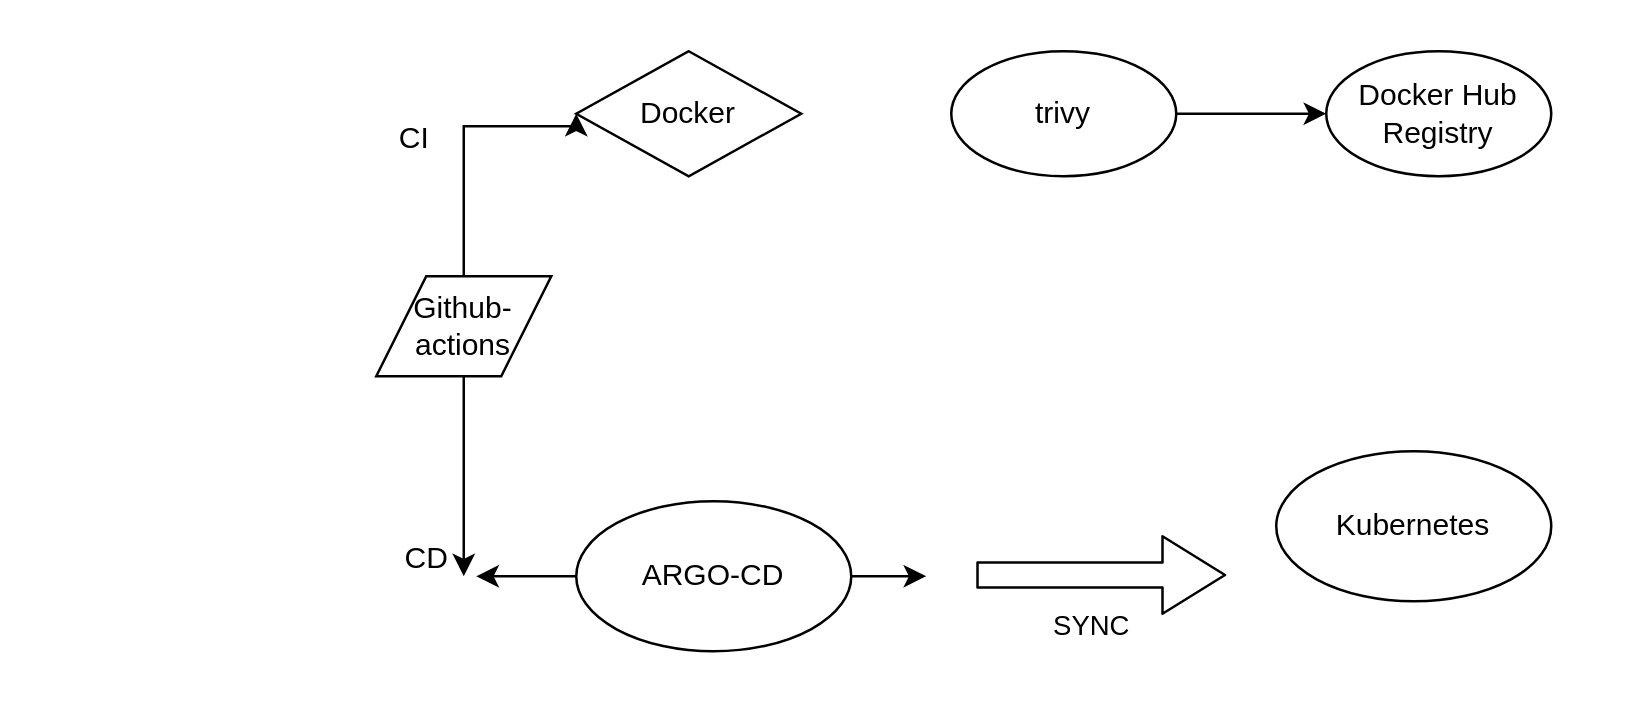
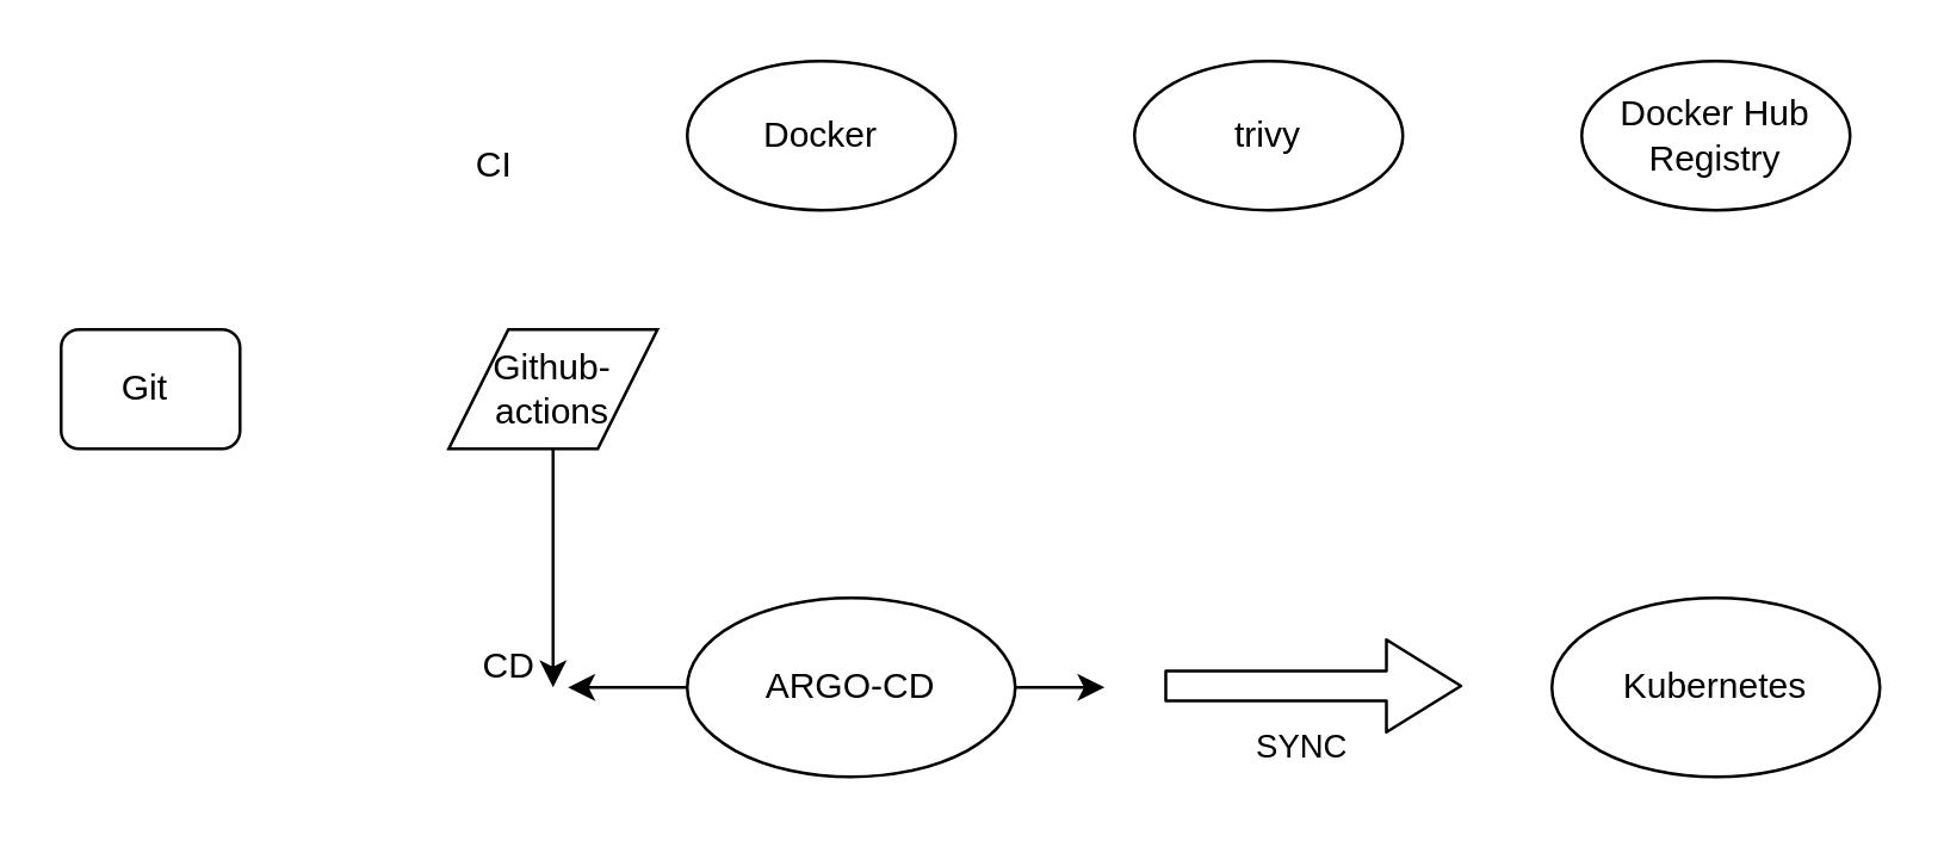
- <mxCell id="6" value="Docker" style="rhombus;whiteSpace=wrap;html=1;" vertex="1" parent="1"><mxGeometry x="230" y="20" width="90" height="50" as="geometry" /></mxCell>
+ <mxCell id="6" value="Docker" style="ellipse;whiteSpace=wrap;html=1;" vertex="1" parent="1"><mxGeometry x="230" y="20" width="90" height="50" as="geometry" /></mxCell>
- <mxCell id="8" value="" style="edgeStyle=orthogonalEdgeStyle;rounded=0;orthogonalLoop=1;jettySize=auto;html=1;" edge="1" parent="1" source="9" target="10"><mxGeometry relative="1" as="geometry" /></mxCell>
- <mxCell id="3" style="edgeStyle=elbowEdgeStyle;rounded=0;orthogonalLoop=1;jettySize=auto;html=1;elbow=vertical;entryX=0;entryY=0.5;entryDx=0;entryDy=0;" edge="1" parent="1" source="5" target="6"><mxGeometry relative="1" as="geometry"><mxPoint x="180" y="40" as="targetPoint" /><Array as="points"><mxPoint x="185" y="50" /></Array></mxGeometry></mxCell>
+ <mxCell id="2" value="Git&amp;nbsp;" style="rounded=1;whiteSpace=wrap;html=1;" vertex="1" parent="1"><mxGeometry x="20" y="110" width="60" height="40" as="geometry" /></mxCell>
- <mxCell id="14" value="Kubernetes" style="ellipse;whiteSpace=wrap;html=1;" vertex="1" parent="1"><mxGeometry x="510" y="180" width="110" height="60" as="geometry" /></mxCell>
+ <mxCell id="14" value="Kubernetes" style="ellipse;whiteSpace=wrap;html=1;" vertex="1" parent="1"><mxGeometry x="520" y="200" width="110" height="60" as="geometry" /></mxCell>
